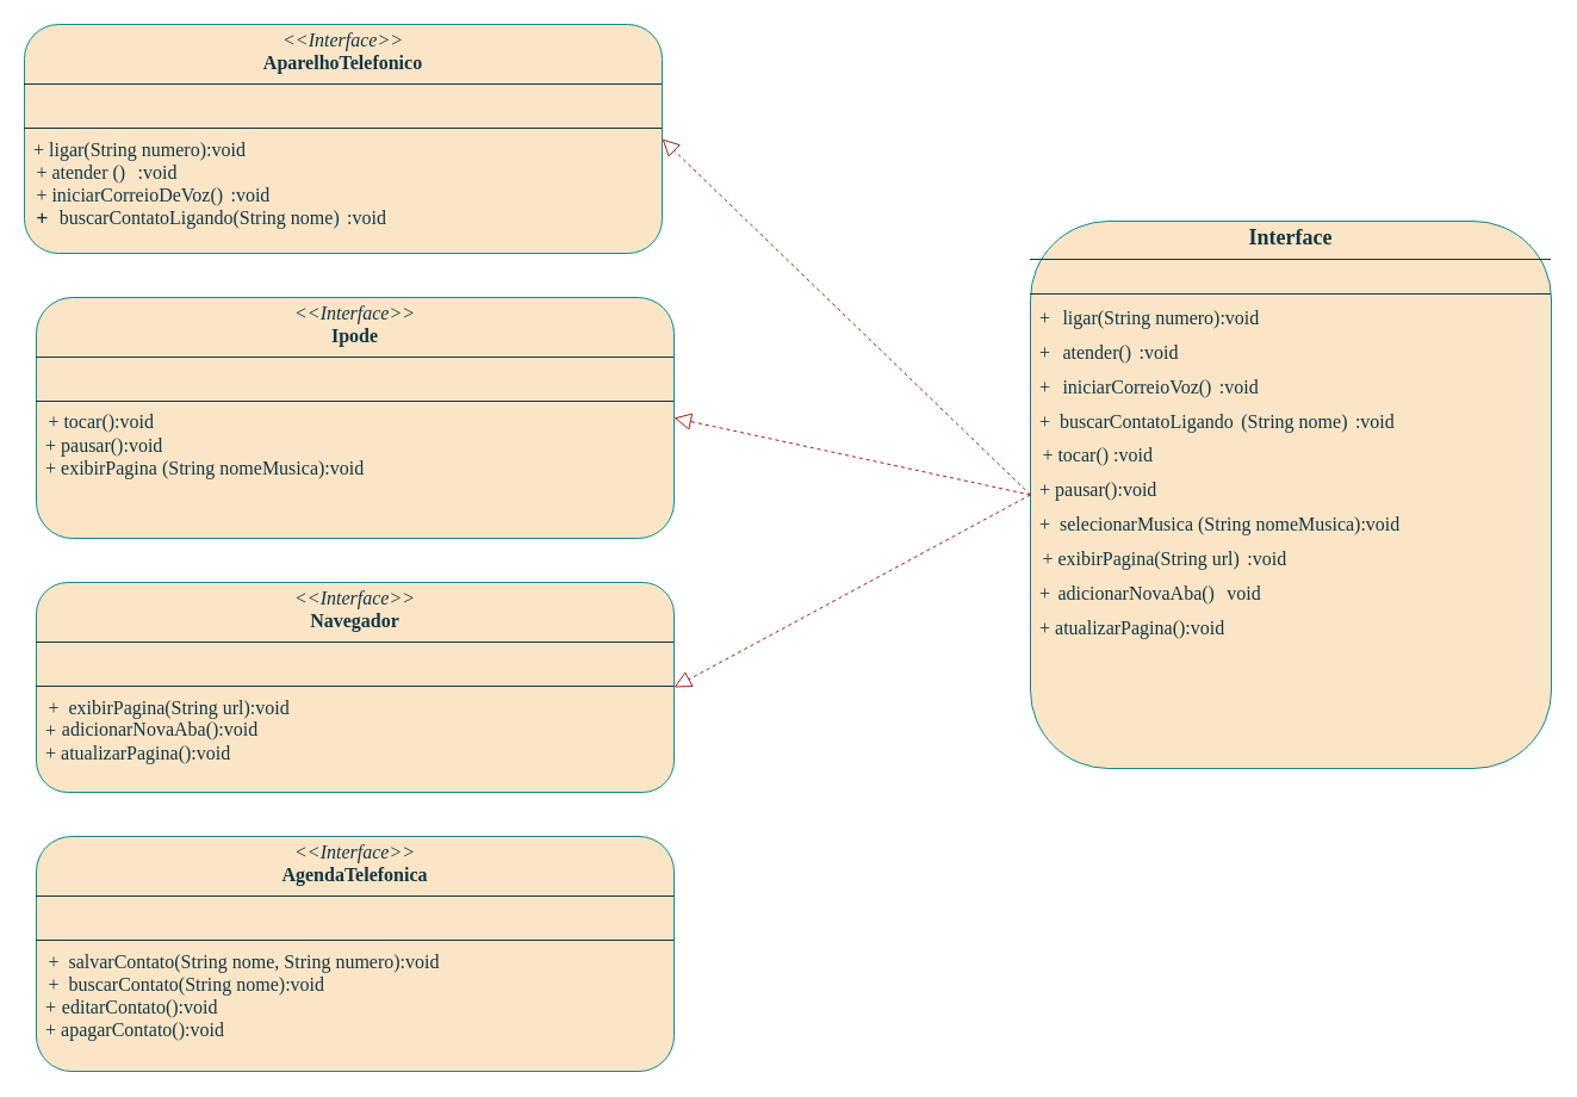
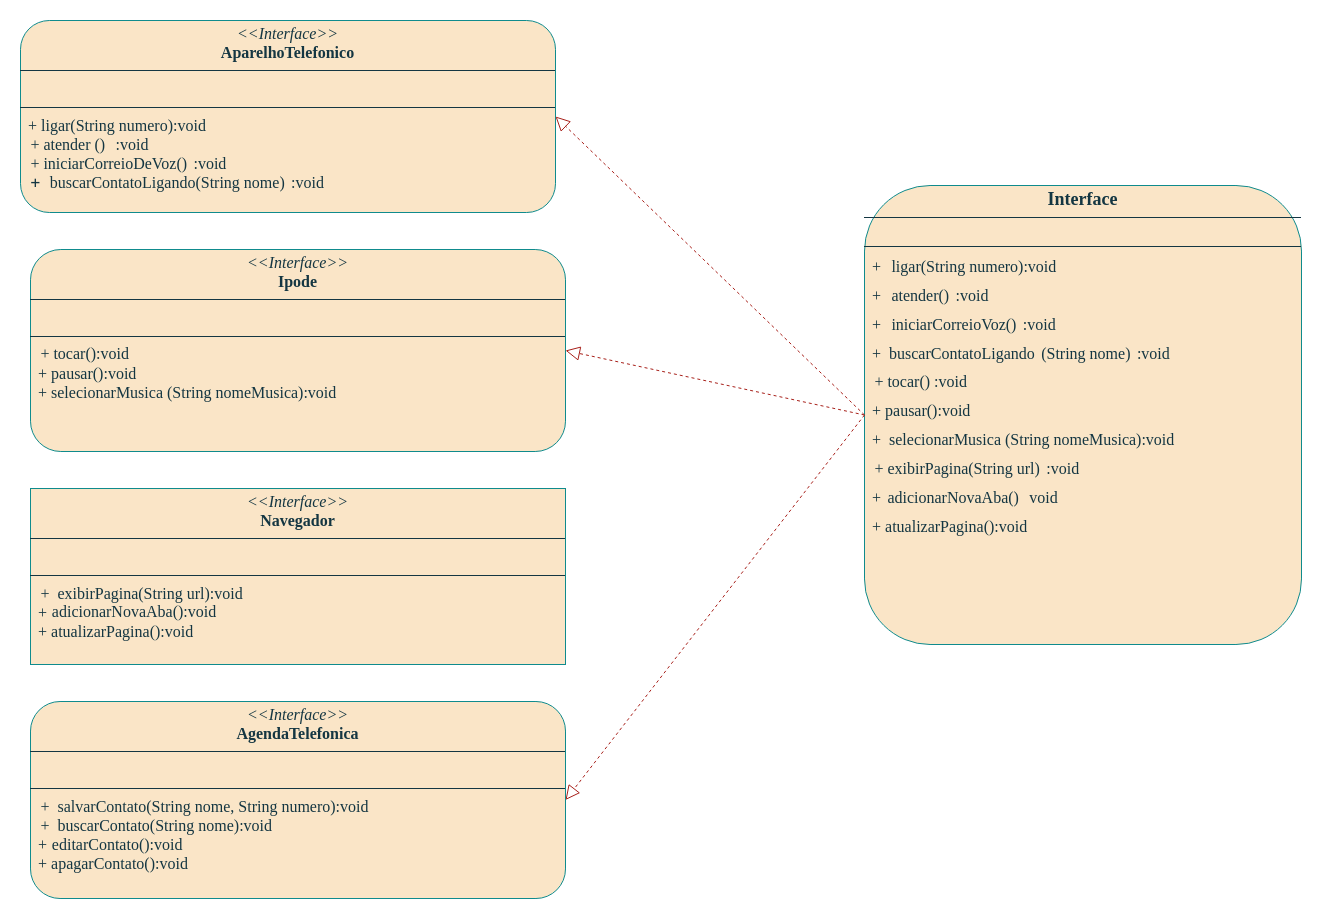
- <mxCell id="3" value="&lt;p style=&quot;margin: 4px 0px 0px; text-align: center; font-size: 16px;&quot;&gt;&lt;font face=&quot;Verdana&quot; style=&quot;font-size: 16px;&quot;&gt;&lt;i style=&quot;&quot;&gt;&amp;lt;&amp;lt;Interface&amp;gt;&amp;gt;&lt;/i&gt;&lt;br&gt;&lt;b style=&quot;&quot;&gt;Ipode&lt;/b&gt;&lt;/font&gt;&lt;/p&gt;&lt;hr size=&quot;1&quot; style=&quot;border-style: solid; font-size: 16px;&quot;&gt;&lt;p style=&quot;margin: 0px 0px 0px 4px; font-size: 16px;&quot;&gt;&lt;font style=&quot;font-size: 16px;&quot; face=&quot;Y1bQobDuCJ2-JDGMQ-gY&quot;&gt;&lt;br&gt;&lt;/font&gt;&lt;/p&gt;&lt;hr size=&quot;1&quot; style=&quot;border-style: solid; font-size: 16px;&quot;&gt;&lt;p style=&quot;margin: 0px 0px 0px 4px; font-size: 16px;&quot;&gt;&lt;font style=&quot;font-size: 16px;&quot;&gt;&lt;code style=&quot;box-sizing: border-box; padding: 0.2em 0.4em; margin: 0px; white-space-collapse: break-spaces; border-radius: 6px;&quot;&gt;&lt;font face=&quot;Verdana&quot;&gt;+ &lt;/font&gt;&lt;font face=&quot;Verdana&quot;&gt;tocar&lt;/font&gt;&lt;font face=&quot;Verdana&quot;&gt;():void&lt;/font&gt;&lt;/code&gt;&lt;/font&gt;&lt;/p&gt;&lt;p style=&quot;margin: 0px 0px 0px 4px; font-size: 16px;&quot;&gt;&lt;font face=&quot;Verdana&quot; style=&quot;font-size: 16px;&quot;&gt;&amp;nbsp;+ pausar():void&lt;/font&gt;&lt;/p&gt;&lt;p style=&quot;margin: 0px 0px 0px 4px; font-size: 16px;&quot;&gt;&lt;font face=&quot;Verdana&quot; style=&quot;font-size: 16px;&quot;&gt;&amp;nbsp;&lt;/font&gt;&lt;font face=&quot;Verdana&quot; style=&quot;font-size: 16px;&quot;&gt;+&lt;/font&gt;&lt;font face=&quot;Verdana&quot; style=&quot;font-size: 16px;&quot;&gt;&amp;nbsp;exibirPagina (String nomeMusica&lt;span style=&quot;white-space-collapse: break-spaces;&quot;&gt;)&lt;/span&gt;&lt;/font&gt;&lt;span style=&quot;font-family: Verdana; background-color: initial;&quot;&gt;:void&lt;/span&gt;&lt;br&gt;&lt;/p&gt;" style="verticalAlign=top;align=left;overflow=fill;html=1;whiteSpace=wrap;labelBackgroundColor=none;rounded=1;fillColor=#FAE5C7;strokeColor=#0F8B8D;fontColor=#143642;" vertex="1" parent="1"><mxGeometry x="30" y="249" width="535" height="202" as="geometry" /></mxCell>
+ <mxCell id="3" value="&lt;p style=&quot;margin: 4px 0px 0px; text-align: center; font-size: 16px;&quot;&gt;&lt;font face=&quot;Verdana&quot; style=&quot;font-size: 16px;&quot;&gt;&lt;i style=&quot;&quot;&gt;&amp;lt;&amp;lt;Interface&amp;gt;&amp;gt;&lt;/i&gt;&lt;br&gt;&lt;b style=&quot;&quot;&gt;Ipode&lt;/b&gt;&lt;/font&gt;&lt;/p&gt;&lt;hr size=&quot;1&quot; style=&quot;border-style: solid; font-size: 16px;&quot;&gt;&lt;p style=&quot;margin: 0px 0px 0px 4px; font-size: 16px;&quot;&gt;&lt;font style=&quot;font-size: 16px;&quot; face=&quot;Y1bQobDuCJ2-JDGMQ-gY&quot;&gt;&lt;br&gt;&lt;/font&gt;&lt;/p&gt;&lt;hr size=&quot;1&quot; style=&quot;border-style: solid; font-size: 16px;&quot;&gt;&lt;p style=&quot;margin: 0px 0px 0px 4px; font-size: 16px;&quot;&gt;&lt;font style=&quot;font-size: 16px;&quot;&gt;&lt;code style=&quot;box-sizing: border-box; padding: 0.2em 0.4em; margin: 0px; white-space-collapse: break-spaces; border-radius: 6px;&quot;&gt;&lt;font face=&quot;Verdana&quot;&gt;+ &lt;/font&gt;&lt;font face=&quot;Verdana&quot;&gt;tocar&lt;/font&gt;&lt;font face=&quot;Verdana&quot;&gt;():void&lt;/font&gt;&lt;/code&gt;&lt;/font&gt;&lt;/p&gt;&lt;p style=&quot;margin: 0px 0px 0px 4px; font-size: 16px;&quot;&gt;&lt;font face=&quot;Verdana&quot; style=&quot;font-size: 16px;&quot;&gt;&amp;nbsp;+ pausar():void&lt;/font&gt;&lt;/p&gt;&lt;p style=&quot;margin: 0px 0px 0px 4px; font-size: 16px;&quot;&gt;&lt;font face=&quot;Verdana&quot; style=&quot;font-size: 16px;&quot;&gt;&amp;nbsp;&lt;/font&gt;&lt;font face=&quot;Verdana&quot; style=&quot;font-size: 16px;&quot;&gt;+&lt;/font&gt;&lt;font face=&quot;Verdana&quot; style=&quot;font-size: 16px;&quot;&gt;&amp;nbsp;selecionarMusica (String nomeMusica&lt;span style=&quot;white-space-collapse: break-spaces;&quot;&gt;)&lt;/span&gt;&lt;/font&gt;&lt;span style=&quot;font-family: Verdana; background-color: initial;&quot;&gt;:void&lt;/span&gt;&lt;br&gt;&lt;/p&gt;" style="verticalAlign=top;align=left;overflow=fill;html=1;whiteSpace=wrap;labelBackgroundColor=none;rounded=1;fillColor=#FAE5C7;strokeColor=#0F8B8D;fontColor=#143642;" vertex="1" parent="1"><mxGeometry x="30" y="249" width="535" height="202" as="geometry" /></mxCell>
- <mxCell id="6" value="" style="endArrow=block;dashed=1;endFill=0;endSize=12;html=1;rounded=1;exitX=0;exitY=0.5;exitDx=0;exitDy=0;entryX=1;entryY=0.5;entryDx=0;entryDy=0;labelBackgroundColor=none;fontColor=default;strokeColor=#A8201A;" edge="1" parent="1" source="5" target="4"><mxGeometry width="160" relative="1" as="geometry"><mxPoint x="1190" y="574.649" as="sourcePoint" /><mxPoint x="1020" y="544.998" as="targetPoint" /></mxGeometry></mxCell>
- <mxCell id="4" value="&lt;p style=&quot;margin: 4px 0px 0px; text-align: center; font-size: 16px;&quot;&gt;&lt;font face=&quot;Verdana&quot; style=&quot;font-size: 16px;&quot;&gt;&lt;i style=&quot;&quot;&gt;&amp;lt;&amp;lt;Interface&amp;gt;&amp;gt;&lt;/i&gt;&lt;br&gt;&lt;b style=&quot;&quot;&gt;Navegador&lt;/b&gt;&lt;/font&gt;&lt;/p&gt;&lt;hr size=&quot;1&quot; style=&quot;border-style: solid; font-size: 16px;&quot;&gt;&lt;p style=&quot;margin: 0px 0px 0px 4px; font-size: 16px;&quot;&gt;&lt;font face=&quot;KDs0SnJjhC__-0Q-LHOO&quot; style=&quot;font-size: 16px;&quot;&gt;&lt;br&gt;&lt;/font&gt;&lt;/p&gt;&lt;hr size=&quot;1&quot; style=&quot;border-style: solid; font-size: 16px;&quot;&gt;&lt;p style=&quot;margin: 0px 0px 0px 4px; font-size: 16px;&quot;&gt;&lt;code style=&quot;box-sizing: border-box; padding: 0.2em 0.4em; margin: 0px; white-space-collapse: break-spaces; border-radius: 6px;&quot;&gt;&lt;font style=&quot;font-size: 16px;&quot;&gt;&lt;font style=&quot;font-family: KDs0SnJjhC__-0Q-LHOO; font-size: 16px;&quot;&gt;+  &lt;/font&gt;&lt;font face=&quot;Verdana&quot; style=&quot;font-size: 16px;&quot;&gt;exibirPagina(String url):void&lt;/font&gt;&lt;/font&gt;&lt;/code&gt;&lt;/p&gt;&lt;p style=&quot;margin: 0px 0px 0px 4px;&quot;&gt;&lt;font style=&quot;&quot;&gt;&lt;font style=&quot;font-size: 16px;&quot; face=&quot;KDs0SnJjhC__-0Q-LHOO&quot;&gt;&amp;nbsp;+&lt;/font&gt;&lt;code style=&quot;box-sizing: border-box; padding: 0.2em 0.4em; margin: 0px; white-space-collapse: break-spaces; border-radius: 6px;&quot;&gt;&lt;font style=&quot;font-size: 16px;&quot; face=&quot;Verdana&quot;&gt;adicionarNovaAba():void&lt;/font&gt;&lt;/code&gt;&lt;/font&gt;&lt;/p&gt;&lt;p style=&quot;margin: 0px 0px 0px 4px; font-size: 16px;&quot;&gt;&lt;font style=&quot;font-size: 16px;&quot;&gt;&lt;span style=&quot;white-space-collapse: break-spaces;&quot;&gt;&lt;font face=&quot;KDs0SnJjhC__-0Q-LHOO&quot;&gt; + &lt;/font&gt;&lt;font face=&quot;Verdana&quot;&gt;atualizarPagina():void&lt;/font&gt;&lt;/span&gt;&lt;/font&gt;&lt;/p&gt;" style="verticalAlign=top;align=left;overflow=fill;html=1;whiteSpace=wrap;labelBackgroundColor=none;rounded=1;fillColor=#FAE5C7;strokeColor=#0F8B8D;fontColor=#143642;" vertex="1" parent="1"><mxGeometry x="30" y="488" width="535" height="176" as="geometry" /></mxCell>
+ <mxCell id="4" value="&lt;p style=&quot;margin: 4px 0px 0px; text-align: center; font-size: 16px;&quot;&gt;&lt;font face=&quot;Verdana&quot; style=&quot;font-size: 16px;&quot;&gt;&lt;i style=&quot;&quot;&gt;&amp;lt;&amp;lt;Interface&amp;gt;&amp;gt;&lt;/i&gt;&lt;br&gt;&lt;b style=&quot;&quot;&gt;Navegador&lt;/b&gt;&lt;/font&gt;&lt;/p&gt;&lt;hr size=&quot;1&quot; style=&quot;border-style: solid; font-size: 16px;&quot;&gt;&lt;p style=&quot;margin: 0px 0px 0px 4px; font-size: 16px;&quot;&gt;&lt;font face=&quot;KDs0SnJjhC__-0Q-LHOO&quot; style=&quot;font-size: 16px;&quot;&gt;&lt;br&gt;&lt;/font&gt;&lt;/p&gt;&lt;hr size=&quot;1&quot; style=&quot;border-style: solid; font-size: 16px;&quot;&gt;&lt;p style=&quot;margin: 0px 0px 0px 4px; font-size: 16px;&quot;&gt;&lt;code style=&quot;box-sizing: border-box; padding: 0.2em 0.4em; margin: 0px; white-space-collapse: break-spaces; border-radius: 6px;&quot;&gt;&lt;font style=&quot;font-size: 16px;&quot;&gt;&lt;font style=&quot;font-family: KDs0SnJjhC__-0Q-LHOO; font-size: 16px;&quot;&gt;+  &lt;/font&gt;&lt;font face=&quot;Verdana&quot; style=&quot;font-size: 16px;&quot;&gt;exibirPagina(String url):void&lt;/font&gt;&lt;/font&gt;&lt;/code&gt;&lt;/p&gt;&lt;p style=&quot;margin: 0px 0px 0px 4px;&quot;&gt;&lt;font style=&quot;&quot;&gt;&lt;font style=&quot;font-size: 16px;&quot; face=&quot;KDs0SnJjhC__-0Q-LHOO&quot;&gt;&amp;nbsp;+&lt;/font&gt;&lt;code style=&quot;box-sizing: border-box; padding: 0.2em 0.4em; margin: 0px; white-space-collapse: break-spaces; border-radius: 6px;&quot;&gt;&lt;font style=&quot;font-size: 16px;&quot; face=&quot;Verdana&quot;&gt;adicionarNovaAba():void&lt;/font&gt;&lt;/code&gt;&lt;/font&gt;&lt;/p&gt;&lt;p style=&quot;margin: 0px 0px 0px 4px; font-size: 16px;&quot;&gt;&lt;font style=&quot;font-size: 16px;&quot;&gt;&lt;span style=&quot;white-space-collapse: break-spaces;&quot;&gt;&lt;font face=&quot;KDs0SnJjhC__-0Q-LHOO&quot;&gt; + &lt;/font&gt;&lt;font face=&quot;Verdana&quot;&gt;atualizarPagina():void&lt;/font&gt;&lt;/span&gt;&lt;/font&gt;&lt;/p&gt;" style="verticalAlign=top;align=left;overflow=fill;html=1;whiteSpace=wrap;labelBackgroundColor=none;fillColor=#FAE5C7;strokeColor=#0F8B8D;fontColor=#143642;rounded=0;" vertex="1" parent="1"><mxGeometry x="30" y="488" width="535" height="176" as="geometry" /></mxCell>
+ <mxCell id="9" value="" style="endArrow=block;dashed=1;endFill=0;endSize=12;html=1;rounded=0;strokeColor=#A8201A;fontColor=#143642;fillColor=#FAE5C7;entryX=1;entryY=0.5;entryDx=0;entryDy=0;exitX=0;exitY=0.5;exitDx=0;exitDy=0;" edge="1" parent="1" source="5" target="10"><mxGeometry width="160" relative="1" as="geometry"><mxPoint x="1163" y="500" as="sourcePoint" /><mxPoint x="1056" y="756.5" as="targetPoint" /></mxGeometry></mxCell>
